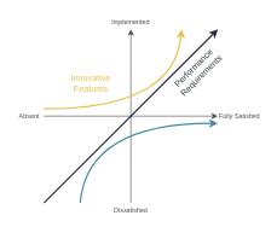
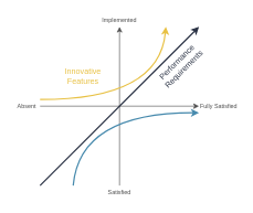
- <mxCell id="7" value="Dissatisfied" style="text;html=1;strokeColor=none;fillColor=none;align=center;verticalAlign=middle;whiteSpace=wrap;rounded=0;fontColor=#4D4D4D;fontSize=9;" parent="1" vertex="1"><mxGeometry x="140" y="280" width="80" height="20" as="geometry" /></mxCell>
+ <mxCell id="7" value="Satisfied" style="text;html=1;strokeColor=none;fillColor=none;align=center;verticalAlign=middle;whiteSpace=wrap;rounded=0;fontColor=#4D4D4D;fontSize=9;" parent="1" vertex="1"><mxGeometry x="140" y="280" width="80" height="20" as="geometry" /></mxCell>
